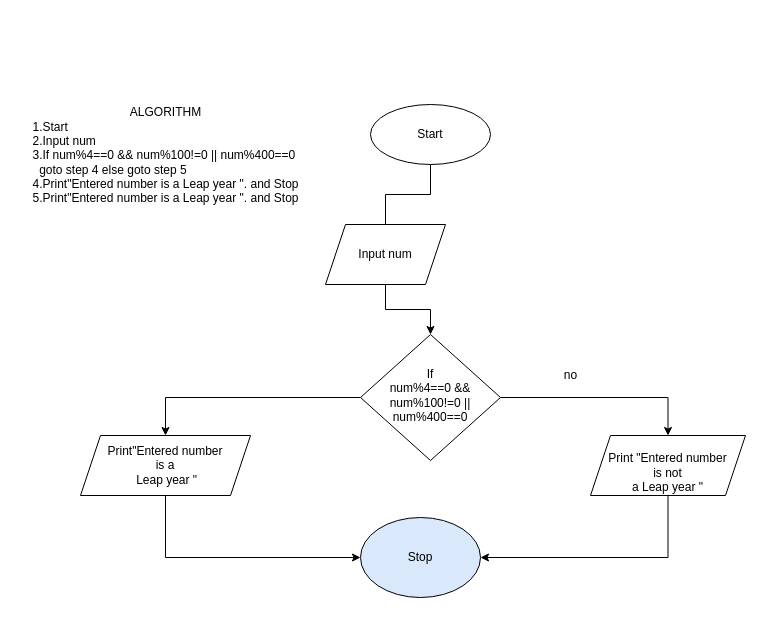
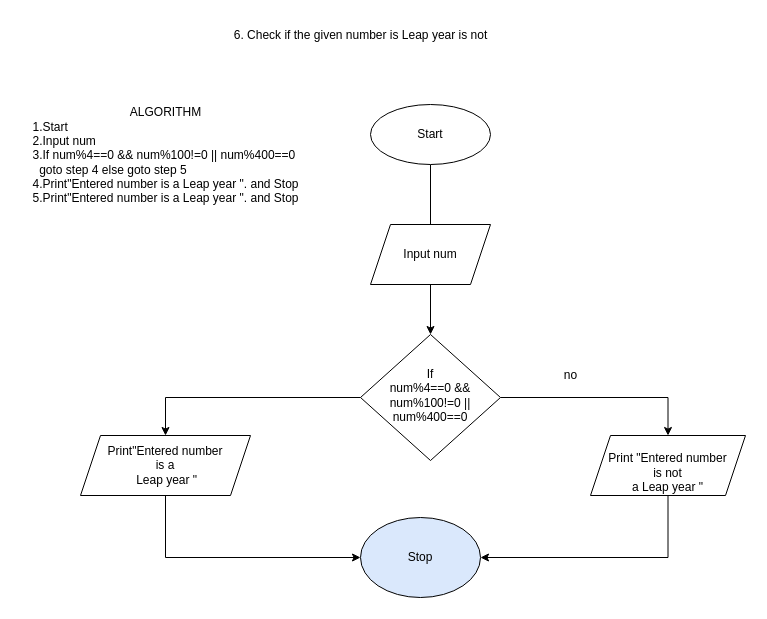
+ <mxCell id="13" value="6. Check if the given number is Leap year is not" style="text;html=1;align=center;verticalAlign=middle;resizable=0;points=[];autosize=1;strokeColor=none;fillColor=none;" parent="1" vertex="1"><mxGeometry x="220" y="20" width="280" height="30" as="geometry" /></mxCell>
- <mxCell id="8" value="Input num" style="shape=parallelogram;perimeter=parallelogramPerimeter;whiteSpace=wrap;html=1;fixedSize=1;" parent="1" vertex="1"><mxGeometry x="325" y="224" width="120" height="60" as="geometry" /></mxCell>
+ <mxCell id="8" value="Input num" style="shape=parallelogram;perimeter=parallelogramPerimeter;whiteSpace=wrap;html=1;fixedSize=1;" parent="1" vertex="1"><mxGeometry x="370" y="224" width="120" height="60" as="geometry" /></mxCell>
